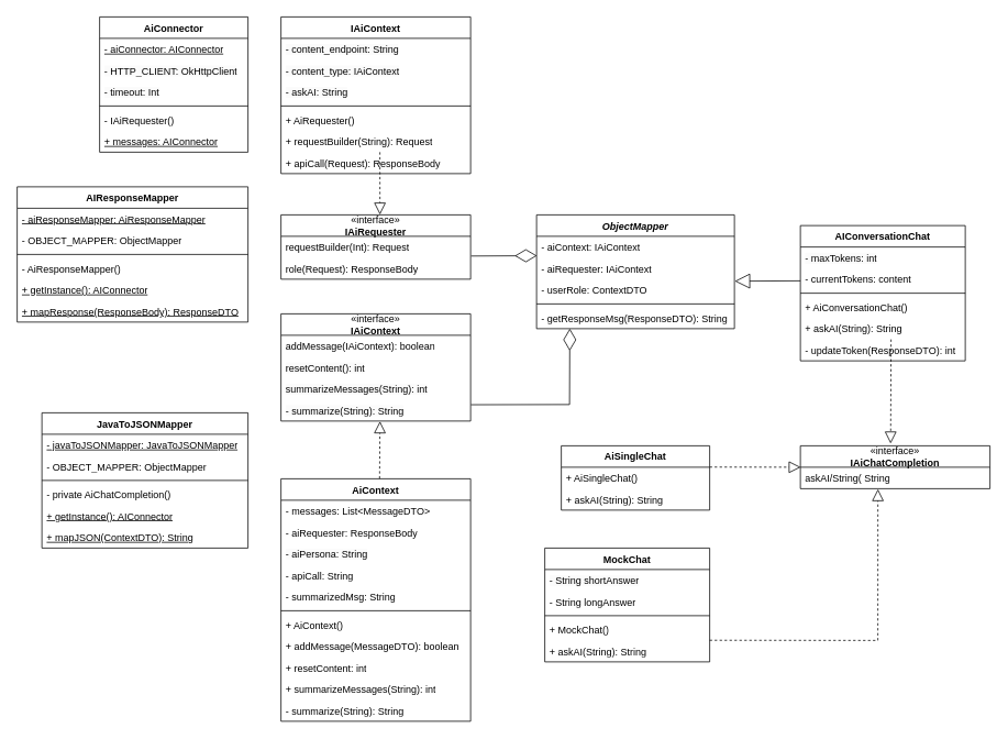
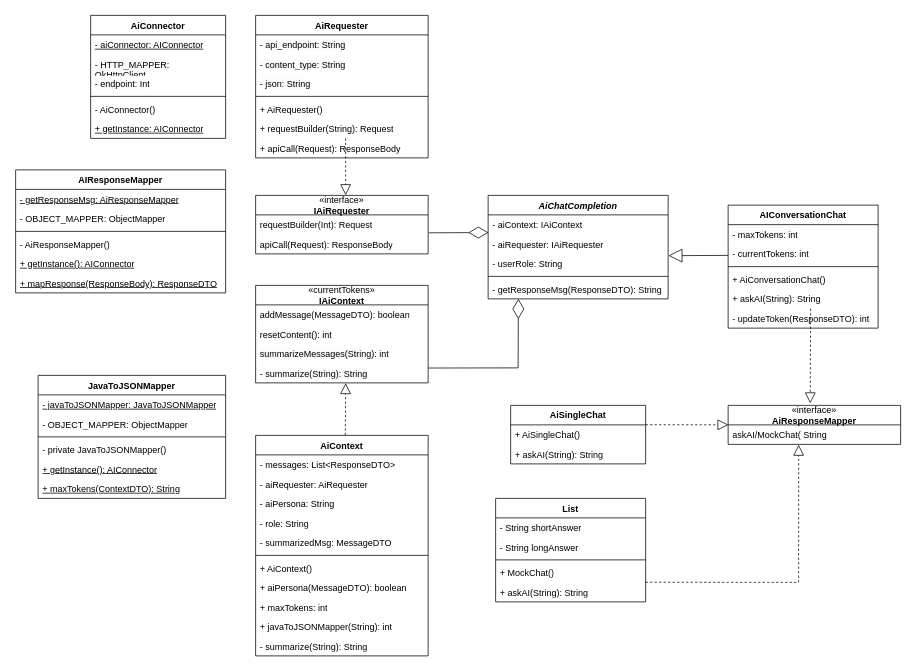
- <mxCell id="51" value="IAiContext" style="swimlane;fontStyle=1;align=center;verticalAlign=top;childLayout=stackLayout;horizontal=1;startSize=26;horizontalStack=0;resizeParent=1;resizeParentMax=0;resizeLast=0;collapsible=1;marginBottom=0;whiteSpace=wrap;html=1;" parent="1" vertex="1"><mxGeometry x="340" y="20" width="230" height="190" as="geometry" /></mxCell>
+ <mxCell id="51" value="AiRequester" style="swimlane;fontStyle=1;align=center;verticalAlign=top;childLayout=stackLayout;horizontal=1;startSize=26;horizontalStack=0;resizeParent=1;resizeParentMax=0;resizeLast=0;collapsible=1;marginBottom=0;whiteSpace=wrap;html=1;" parent="1" vertex="1"><mxGeometry x="340" y="20" width="230" height="190" as="geometry" /></mxCell>
- <mxCell id="52" value="&lt;span style=&quot;color: rgb(0, 0, 0); font-family: Helvetica; font-size: 12px; font-style: normal; font-variant-ligatures: normal; font-variant-caps: normal; font-weight: 400; letter-spacing: normal; orphans: 2; text-align: left; text-indent: 0px; text-transform: none; widows: 2; word-spacing: 0px; -webkit-text-stroke-width: 0px; white-space: normal; background-color: rgb(251, 251, 251); text-decoration-thickness: initial; text-decoration-style: initial; text-decoration-color: initial; display: inline !important; float: none;&quot;&gt;- content_endpoint: String&lt;/span&gt;" style="text;strokeColor=none;fillColor=none;align=left;verticalAlign=top;spacingLeft=4;spacingRight=4;overflow=hidden;rotatable=0;points=[[0,0.5],[1,0.5]];portConstraint=eastwest;whiteSpace=wrap;html=1;" parent="51" vertex="1"><mxGeometry y="26" width="230" height="26" as="geometry" /></mxCell>
+ <mxCell id="52" value="&lt;span style=&quot;color: rgb(0, 0, 0); font-family: Helvetica; font-size: 12px; font-style: normal; font-variant-ligatures: normal; font-variant-caps: normal; font-weight: 400; letter-spacing: normal; orphans: 2; text-align: left; text-indent: 0px; text-transform: none; widows: 2; word-spacing: 0px; -webkit-text-stroke-width: 0px; white-space: normal; background-color: rgb(251, 251, 251); text-decoration-thickness: initial; text-decoration-style: initial; text-decoration-color: initial; display: inline !important; float: none;&quot;&gt;- api_endpoint: String&lt;/span&gt;" style="text;strokeColor=none;fillColor=none;align=left;verticalAlign=top;spacingLeft=4;spacingRight=4;overflow=hidden;rotatable=0;points=[[0,0.5],[1,0.5]];portConstraint=eastwest;whiteSpace=wrap;html=1;" parent="51" vertex="1"><mxGeometry y="26" width="230" height="26" as="geometry" /></mxCell>
- <mxCell id="4" value="&lt;meta charset=&quot;utf-8&quot;&gt;&lt;span style=&quot;color: rgb(0, 0, 0); font-family: Helvetica; font-size: 12px; font-style: normal; font-variant-ligatures: normal; font-variant-caps: normal; font-weight: 400; letter-spacing: normal; orphans: 2; text-align: left; text-indent: 0px; text-transform: none; widows: 2; word-spacing: 0px; -webkit-text-stroke-width: 0px; white-space: normal; background-color: rgb(251, 251, 251); text-decoration-thickness: initial; text-decoration-style: initial; text-decoration-color: initial; display: inline !important; float: none;&quot;&gt;- HTTP_CLIENT: OkHttpClient&lt;/span&gt;" style="text;strokeColor=none;fillColor=none;align=left;verticalAlign=top;spacingLeft=4;spacingRight=4;overflow=hidden;rotatable=0;points=[[0,0.5],[1,0.5]];portConstraint=eastwest;whiteSpace=wrap;html=1;" parent="2" vertex="1"><mxGeometry y="52" width="180" height="26" as="geometry" /></mxCell>
+ <mxCell id="4" value="&lt;meta charset=&quot;utf-8&quot;&gt;&lt;span style=&quot;color: rgb(0, 0, 0); font-family: Helvetica; font-size: 12px; font-style: normal; font-variant-ligatures: normal; font-variant-caps: normal; font-weight: 400; letter-spacing: normal; orphans: 2; text-align: left; text-indent: 0px; text-transform: none; widows: 2; word-spacing: 0px; -webkit-text-stroke-width: 0px; white-space: normal; background-color: rgb(251, 251, 251); text-decoration-thickness: initial; text-decoration-style: initial; text-decoration-color: initial; display: inline !important; float: none;&quot;&gt;- HTTP_MAPPER: OkHttpClient&lt;/span&gt;" style="text;strokeColor=none;fillColor=none;align=left;verticalAlign=top;spacingLeft=4;spacingRight=4;overflow=hidden;rotatable=0;points=[[0,0.5],[1,0.5]];portConstraint=eastwest;whiteSpace=wrap;html=1;" parent="2" vertex="1"><mxGeometry y="52" width="180" height="26" as="geometry" /></mxCell>
- <mxCell id="53" value="&lt;span style=&quot;color: rgb(0, 0, 0); font-family: Helvetica; font-size: 12px; font-style: normal; font-variant-ligatures: normal; font-variant-caps: normal; font-weight: 400; letter-spacing: normal; orphans: 2; text-align: left; text-indent: 0px; text-transform: none; widows: 2; word-spacing: 0px; -webkit-text-stroke-width: 0px; white-space: normal; background-color: rgb(251, 251, 251); text-decoration-thickness: initial; text-decoration-style: initial; text-decoration-color: initial; display: inline !important; float: none;&quot;&gt;- content_type: IAiContext&lt;/span&gt;" style="text;strokeColor=none;fillColor=none;align=left;verticalAlign=top;spacingLeft=4;spacingRight=4;overflow=hidden;rotatable=0;points=[[0,0.5],[1,0.5]];portConstraint=eastwest;whiteSpace=wrap;html=1;" parent="51" vertex="1"><mxGeometry y="52" width="230" height="26" as="geometry" /></mxCell>
+ <mxCell id="53" value="&lt;span style=&quot;color: rgb(0, 0, 0); font-family: Helvetica; font-size: 12px; font-style: normal; font-variant-ligatures: normal; font-variant-caps: normal; font-weight: 400; letter-spacing: normal; orphans: 2; text-align: left; text-indent: 0px; text-transform: none; widows: 2; word-spacing: 0px; -webkit-text-stroke-width: 0px; white-space: normal; background-color: rgb(251, 251, 251); text-decoration-thickness: initial; text-decoration-style: initial; text-decoration-color: initial; display: inline !important; float: none;&quot;&gt;- content_type: String&lt;/span&gt;" style="text;strokeColor=none;fillColor=none;align=left;verticalAlign=top;spacingLeft=4;spacingRight=4;overflow=hidden;rotatable=0;points=[[0,0.5],[1,0.5]];portConstraint=eastwest;whiteSpace=wrap;html=1;" parent="51" vertex="1"><mxGeometry y="52" width="230" height="26" as="geometry" /></mxCell>
- <mxCell id="5" value="&lt;meta charset=&quot;utf-8&quot;&gt;&lt;span style=&quot;color: rgb(0, 0, 0); font-family: Helvetica; font-size: 12px; font-style: normal; font-variant-ligatures: normal; font-variant-caps: normal; font-weight: 400; letter-spacing: normal; orphans: 2; text-align: left; text-indent: 0px; text-transform: none; widows: 2; word-spacing: 0px; -webkit-text-stroke-width: 0px; white-space: normal; background-color: rgb(251, 251, 251); text-decoration-thickness: initial; text-decoration-style: initial; text-decoration-color: initial; display: inline !important; float: none;&quot;&gt;- timeout: Int&lt;/span&gt;" style="text;strokeColor=none;fillColor=none;align=left;verticalAlign=top;spacingLeft=4;spacingRight=4;overflow=hidden;rotatable=0;points=[[0,0.5],[1,0.5]];portConstraint=eastwest;whiteSpace=wrap;html=1;" parent="2" vertex="1"><mxGeometry y="78" width="180" height="26" as="geometry" /></mxCell>
+ <mxCell id="5" value="&lt;meta charset=&quot;utf-8&quot;&gt;&lt;span style=&quot;color: rgb(0, 0, 0); font-family: Helvetica; font-size: 12px; font-style: normal; font-variant-ligatures: normal; font-variant-caps: normal; font-weight: 400; letter-spacing: normal; orphans: 2; text-align: left; text-indent: 0px; text-transform: none; widows: 2; word-spacing: 0px; -webkit-text-stroke-width: 0px; white-space: normal; background-color: rgb(251, 251, 251); text-decoration-thickness: initial; text-decoration-style: initial; text-decoration-color: initial; display: inline !important; float: none;&quot;&gt;- endpoint: Int&lt;/span&gt;" style="text;strokeColor=none;fillColor=none;align=left;verticalAlign=top;spacingLeft=4;spacingRight=4;overflow=hidden;rotatable=0;points=[[0,0.5],[1,0.5]];portConstraint=eastwest;whiteSpace=wrap;html=1;" parent="2" vertex="1"><mxGeometry y="78" width="180" height="26" as="geometry" /></mxCell>
- <mxCell id="54" value="&lt;meta charset=&quot;utf-8&quot;&gt;&lt;span style=&quot;color: rgb(0, 0, 0); font-family: Helvetica; font-size: 12px; font-style: normal; font-variant-ligatures: normal; font-variant-caps: normal; font-weight: 400; letter-spacing: normal; orphans: 2; text-align: left; text-indent: 0px; text-transform: none; widows: 2; word-spacing: 0px; -webkit-text-stroke-width: 0px; white-space: normal; background-color: rgb(251, 251, 251); text-decoration-thickness: initial; text-decoration-style: initial; text-decoration-color: initial; display: inline !important; float: none;&quot;&gt;- askAI: String&lt;/span&gt;" style="text;strokeColor=none;fillColor=none;align=left;verticalAlign=top;spacingLeft=4;spacingRight=4;overflow=hidden;rotatable=0;points=[[0,0.5],[1,0.5]];portConstraint=eastwest;whiteSpace=wrap;html=1;" parent="51" vertex="1"><mxGeometry y="78" width="230" height="26" as="geometry" /></mxCell>
+ <mxCell id="54" value="&lt;meta charset=&quot;utf-8&quot;&gt;&lt;span style=&quot;color: rgb(0, 0, 0); font-family: Helvetica; font-size: 12px; font-style: normal; font-variant-ligatures: normal; font-variant-caps: normal; font-weight: 400; letter-spacing: normal; orphans: 2; text-align: left; text-indent: 0px; text-transform: none; widows: 2; word-spacing: 0px; -webkit-text-stroke-width: 0px; white-space: normal; background-color: rgb(251, 251, 251); text-decoration-thickness: initial; text-decoration-style: initial; text-decoration-color: initial; display: inline !important; float: none;&quot;&gt;- json: String&lt;/span&gt;" style="text;strokeColor=none;fillColor=none;align=left;verticalAlign=top;spacingLeft=4;spacingRight=4;overflow=hidden;rotatable=0;points=[[0,0.5],[1,0.5]];portConstraint=eastwest;whiteSpace=wrap;html=1;" parent="51" vertex="1"><mxGeometry y="78" width="230" height="26" as="geometry" /></mxCell>
- <mxCell id="7" value="- IAiRequester()" style="text;strokeColor=none;fillColor=none;align=left;verticalAlign=top;spacingLeft=4;spacingRight=4;overflow=hidden;rotatable=0;points=[[0,0.5],[1,0.5]];portConstraint=eastwest;whiteSpace=wrap;html=1;" vertex="1" parent="2"><mxGeometry y="112" width="180" height="26" as="geometry" /></mxCell>
+ <mxCell id="7" value="- AiConnector()" style="text;strokeColor=none;fillColor=none;align=left;verticalAlign=top;spacingLeft=4;spacingRight=4;overflow=hidden;rotatable=0;points=[[0,0.5],[1,0.5]];portConstraint=eastwest;whiteSpace=wrap;html=1;" vertex="1" parent="2"><mxGeometry y="112" width="180" height="26" as="geometry" /></mxCell>
- <mxCell id="8" value="&lt;u&gt;+ messages: AIConnector&lt;/u&gt;" style="text;strokeColor=none;fillColor=none;align=left;verticalAlign=top;spacingLeft=4;spacingRight=4;overflow=hidden;rotatable=0;points=[[0,0.5],[1,0.5]];portConstraint=eastwest;whiteSpace=wrap;html=1;" parent="2" vertex="1"><mxGeometry y="138" width="180" height="26" as="geometry" /></mxCell>
+ <mxCell id="8" value="&lt;u&gt;+ getInstance: AIConnector&lt;/u&gt;" style="text;strokeColor=none;fillColor=none;align=left;verticalAlign=top;spacingLeft=4;spacingRight=4;overflow=hidden;rotatable=0;points=[[0,0.5],[1,0.5]];portConstraint=eastwest;whiteSpace=wrap;html=1;" parent="2" vertex="1"><mxGeometry y="138" width="180" height="26" as="geometry" /></mxCell>
- <mxCell id="10" value="&lt;u&gt;- aiResponseMapper: AiResponseMapper&lt;/u&gt;" style="text;strokeColor=none;fillColor=none;align=left;verticalAlign=top;spacingLeft=4;spacingRight=4;overflow=hidden;rotatable=0;points=[[0,0.5],[1,0.5]];portConstraint=eastwest;whiteSpace=wrap;html=1;" vertex="1" parent="9"><mxGeometry y="26" width="280" height="26" as="geometry" /></mxCell>
+ <mxCell id="10" value="&lt;u&gt;- getResponseMsg: AiResponseMapper&lt;/u&gt;" style="text;strokeColor=none;fillColor=none;align=left;verticalAlign=top;spacingLeft=4;spacingRight=4;overflow=hidden;rotatable=0;points=[[0,0.5],[1,0.5]];portConstraint=eastwest;whiteSpace=wrap;html=1;" vertex="1" parent="9"><mxGeometry y="26" width="280" height="26" as="geometry" /></mxCell>
- <mxCell id="35" value="&lt;i&gt;ObjectMapper&lt;/i&gt;" style="swimlane;fontStyle=1;align=center;verticalAlign=top;childLayout=stackLayout;horizontal=1;startSize=26;horizontalStack=0;resizeParent=1;resizeParentMax=0;resizeLast=0;collapsible=1;marginBottom=0;whiteSpace=wrap;html=1;" parent="1" vertex="1"><mxGeometry x="650" y="260" width="240" height="138" as="geometry" /></mxCell>
+ <mxCell id="35" value="&lt;i&gt;AiChatCompletion&lt;/i&gt;" style="swimlane;fontStyle=1;align=center;verticalAlign=top;childLayout=stackLayout;horizontal=1;startSize=26;horizontalStack=0;resizeParent=1;resizeParentMax=0;resizeLast=0;collapsible=1;marginBottom=0;whiteSpace=wrap;html=1;" parent="1" vertex="1"><mxGeometry x="650" y="260" width="240" height="138" as="geometry" /></mxCell>
- <mxCell id="64" value="role(Request): ResponseBody" style="text;strokeColor=none;fillColor=none;align=left;verticalAlign=top;spacingLeft=4;spacingRight=4;overflow=hidden;rotatable=0;points=[[0,0.5],[1,0.5]];portConstraint=eastwest;whiteSpace=wrap;html=1;" vertex="1" parent="62"><mxGeometry y="52" width="230" height="26" as="geometry" /></mxCell>
+ <mxCell id="64" value="apiCall(Request): ResponseBody" style="text;strokeColor=none;fillColor=none;align=left;verticalAlign=top;spacingLeft=4;spacingRight=4;overflow=hidden;rotatable=0;points=[[0,0.5],[1,0.5]];portConstraint=eastwest;whiteSpace=wrap;html=1;" vertex="1" parent="62"><mxGeometry y="52" width="230" height="26" as="geometry" /></mxCell>
- <mxCell id="37" value="- aiRequester: IAiContext" style="text;strokeColor=none;fillColor=none;align=left;verticalAlign=top;spacingLeft=4;spacingRight=4;overflow=hidden;rotatable=0;points=[[0,0.5],[1,0.5]];portConstraint=eastwest;whiteSpace=wrap;html=1;" parent="35" vertex="1"><mxGeometry y="52" width="240" height="26" as="geometry" /></mxCell>
+ <mxCell id="37" value="- aiRequester: IAiRequester" style="text;strokeColor=none;fillColor=none;align=left;verticalAlign=top;spacingLeft=4;spacingRight=4;overflow=hidden;rotatable=0;points=[[0,0.5],[1,0.5]];portConstraint=eastwest;whiteSpace=wrap;html=1;" parent="35" vertex="1"><mxGeometry y="52" width="240" height="26" as="geometry" /></mxCell>
- <mxCell id="46" value="- currentTokens: content" style="text;strokeColor=none;fillColor=none;align=left;verticalAlign=top;spacingLeft=4;spacingRight=4;overflow=hidden;rotatable=0;points=[[0,0.5],[1,0.5]];portConstraint=eastwest;whiteSpace=wrap;html=1;" parent="44" vertex="1"><mxGeometry y="52" width="200" height="26" as="geometry" /></mxCell>
+ <mxCell id="46" value="- currentTokens: int" style="text;strokeColor=none;fillColor=none;align=left;verticalAlign=top;spacingLeft=4;spacingRight=4;overflow=hidden;rotatable=0;points=[[0,0.5],[1,0.5]];portConstraint=eastwest;whiteSpace=wrap;html=1;" parent="44" vertex="1"><mxGeometry y="52" width="200" height="26" as="geometry" /></mxCell>
- <mxCell id="38" value="- userRole: ContextDTO" style="text;strokeColor=none;fillColor=none;align=left;verticalAlign=top;spacingLeft=4;spacingRight=4;overflow=hidden;rotatable=0;points=[[0,0.5],[1,0.5]];portConstraint=eastwest;whiteSpace=wrap;html=1;" vertex="1" parent="35"><mxGeometry y="78" width="240" height="26" as="geometry" /></mxCell>
+ <mxCell id="38" value="- userRole: String" style="text;strokeColor=none;fillColor=none;align=left;verticalAlign=top;spacingLeft=4;spacingRight=4;overflow=hidden;rotatable=0;points=[[0,0.5],[1,0.5]];portConstraint=eastwest;whiteSpace=wrap;html=1;" vertex="1" parent="35"><mxGeometry y="78" width="240" height="26" as="geometry" /></mxCell>
- <mxCell id="65" value="«interface»&lt;br&gt;&lt;b&gt;IAiContext&lt;/b&gt;" style="swimlane;fontStyle=0;childLayout=stackLayout;horizontal=1;startSize=26;fillColor=none;horizontalStack=0;resizeParent=1;resizeParentMax=0;resizeLast=0;collapsible=1;marginBottom=0;whiteSpace=wrap;html=1;" vertex="1" parent="1"><mxGeometry x="340" y="380" width="230" height="130" as="geometry" /></mxCell>
+ <mxCell id="65" value="«currentTokens»&lt;br&gt;&lt;b&gt;IAiContext&lt;/b&gt;" style="swimlane;fontStyle=0;childLayout=stackLayout;horizontal=1;startSize=26;fillColor=none;horizontalStack=0;resizeParent=1;resizeParentMax=0;resizeLast=0;collapsible=1;marginBottom=0;whiteSpace=wrap;html=1;" vertex="1" parent="1"><mxGeometry x="340" y="380" width="230" height="130" as="geometry" /></mxCell>
- <mxCell id="66" value="addMessage(IAiContext): boolean" style="text;strokeColor=none;fillColor=none;align=left;verticalAlign=top;spacingLeft=4;spacingRight=4;overflow=hidden;rotatable=0;points=[[0,0.5],[1,0.5]];portConstraint=eastwest;whiteSpace=wrap;html=1;" vertex="1" parent="65"><mxGeometry y="26" width="230" height="26" as="geometry" /></mxCell>
+ <mxCell id="66" value="addMessage(MessageDTO): boolean" style="text;strokeColor=none;fillColor=none;align=left;verticalAlign=top;spacingLeft=4;spacingRight=4;overflow=hidden;rotatable=0;points=[[0,0.5],[1,0.5]];portConstraint=eastwest;whiteSpace=wrap;html=1;" vertex="1" parent="65"><mxGeometry y="26" width="230" height="26" as="geometry" /></mxCell>
- <mxCell id="72" value="«interface»&lt;br&gt;&lt;b&gt;IAiChatCompletion&lt;/b&gt;" style="swimlane;fontStyle=0;childLayout=stackLayout;horizontal=1;startSize=26;fillColor=none;horizontalStack=0;resizeParent=1;resizeParentMax=0;resizeLast=0;collapsible=1;marginBottom=0;whiteSpace=wrap;html=1;" vertex="1" parent="1"><mxGeometry x="970" y="540" width="230" height="52" as="geometry" /></mxCell>
+ <mxCell id="72" value="«interface»&lt;br&gt;&lt;b&gt;AiResponseMapper&lt;/b&gt;" style="swimlane;fontStyle=0;childLayout=stackLayout;horizontal=1;startSize=26;fillColor=none;horizontalStack=0;resizeParent=1;resizeParentMax=0;resizeLast=0;collapsible=1;marginBottom=0;whiteSpace=wrap;html=1;" vertex="1" parent="1"><mxGeometry x="970" y="540" width="230" height="52" as="geometry" /></mxCell>
- <mxCell id="73" value="askAI/String( String" style="text;strokeColor=none;fillColor=none;align=left;verticalAlign=top;spacingLeft=4;spacingRight=4;overflow=hidden;rotatable=0;points=[[0,0.5],[1,0.5]];portConstraint=eastwest;whiteSpace=wrap;html=1;" vertex="1" parent="72"><mxGeometry y="26" width="230" height="26" as="geometry" /></mxCell>
+ <mxCell id="73" value="askAI/MockChat( String" style="text;strokeColor=none;fillColor=none;align=left;verticalAlign=top;spacingLeft=4;spacingRight=4;overflow=hidden;rotatable=0;points=[[0,0.5],[1,0.5]];portConstraint=eastwest;whiteSpace=wrap;html=1;" vertex="1" parent="72"><mxGeometry y="26" width="230" height="26" as="geometry" /></mxCell>
- <mxCell id="32" value="- private AiChatCompletion()" style="text;strokeColor=none;fillColor=none;align=left;verticalAlign=top;spacingLeft=4;spacingRight=4;overflow=hidden;rotatable=0;points=[[0,0.5],[1,0.5]];portConstraint=eastwest;whiteSpace=wrap;html=1;" vertex="1" parent="28"><mxGeometry y="86" width="250" height="26" as="geometry" /></mxCell>
+ <mxCell id="32" value="- private JavaToJSONMapper()" style="text;strokeColor=none;fillColor=none;align=left;verticalAlign=top;spacingLeft=4;spacingRight=4;overflow=hidden;rotatable=0;points=[[0,0.5],[1,0.5]];portConstraint=eastwest;whiteSpace=wrap;html=1;" vertex="1" parent="28"><mxGeometry y="86" width="250" height="26" as="geometry" /></mxCell>
- <mxCell id="17" value="- messages: List&amp;lt;MessageDTO&amp;gt;" style="text;strokeColor=none;fillColor=none;align=left;verticalAlign=top;spacingLeft=4;spacingRight=4;overflow=hidden;rotatable=0;points=[[0,0.5],[1,0.5]];portConstraint=eastwest;whiteSpace=wrap;html=1;" parent="16" vertex="1"><mxGeometry y="26" width="230" height="26" as="geometry" /></mxCell>
+ <mxCell id="17" value="- messages: List&amp;lt;ResponseDTO&amp;gt;" style="text;strokeColor=none;fillColor=none;align=left;verticalAlign=top;spacingLeft=4;spacingRight=4;overflow=hidden;rotatable=0;points=[[0,0.5],[1,0.5]];portConstraint=eastwest;whiteSpace=wrap;html=1;" parent="16" vertex="1"><mxGeometry y="26" width="230" height="26" as="geometry" /></mxCell>
- <mxCell id="18" value="- aiRequester: ResponseBody&lt;div&gt;&lt;br&gt;&lt;/div&gt;" style="text;strokeColor=none;fillColor=none;align=left;verticalAlign=top;spacingLeft=4;spacingRight=4;overflow=hidden;rotatable=0;points=[[0,0.5],[1,0.5]];portConstraint=eastwest;whiteSpace=wrap;html=1;" vertex="1" parent="16"><mxGeometry y="52" width="230" height="26" as="geometry" /></mxCell>
+ <mxCell id="18" value="- aiRequester: AiRequester&lt;div&gt;&lt;br&gt;&lt;/div&gt;" style="text;strokeColor=none;fillColor=none;align=left;verticalAlign=top;spacingLeft=4;spacingRight=4;overflow=hidden;rotatable=0;points=[[0,0.5],[1,0.5]];portConstraint=eastwest;whiteSpace=wrap;html=1;" vertex="1" parent="16"><mxGeometry y="52" width="230" height="26" as="geometry" /></mxCell>
- <mxCell id="34" value="&lt;u&gt;+ mapJSON(ContextDTO): String&lt;/u&gt;" style="text;strokeColor=none;fillColor=none;align=left;verticalAlign=top;spacingLeft=4;spacingRight=4;overflow=hidden;rotatable=0;points=[[0,0.5],[1,0.5]];portConstraint=eastwest;whiteSpace=wrap;html=1;" parent="28" vertex="1"><mxGeometry y="138" width="250" height="26" as="geometry" /></mxCell>
+ <mxCell id="34" value="&lt;u&gt;+ maxTokens(ContextDTO): String&lt;/u&gt;" style="text;strokeColor=none;fillColor=none;align=left;verticalAlign=top;spacingLeft=4;spacingRight=4;overflow=hidden;rotatable=0;points=[[0,0.5],[1,0.5]];portConstraint=eastwest;whiteSpace=wrap;html=1;" parent="28" vertex="1"><mxGeometry y="138" width="250" height="26" as="geometry" /></mxCell>
- <mxCell id="77" value="&lt;b&gt;MockChat&lt;/b&gt;" style="swimlane;fontStyle=0;align=center;verticalAlign=top;childLayout=stackLayout;horizontal=1;startSize=26;horizontalStack=0;resizeParent=1;resizeParentMax=0;resizeLast=0;collapsible=1;marginBottom=0;whiteSpace=wrap;html=1;" vertex="1" parent="1"><mxGeometry x="660" y="664" width="200" height="138" as="geometry" /></mxCell>
+ <mxCell id="77" value="&lt;b&gt;List&lt;/b&gt;" style="swimlane;fontStyle=0;align=center;verticalAlign=top;childLayout=stackLayout;horizontal=1;startSize=26;horizontalStack=0;resizeParent=1;resizeParentMax=0;resizeLast=0;collapsible=1;marginBottom=0;whiteSpace=wrap;html=1;" vertex="1" parent="1"><mxGeometry x="660" y="664" width="200" height="138" as="geometry" /></mxCell>
- <mxCell id="20" value="- apiCall: String" style="text;strokeColor=none;fillColor=none;align=left;verticalAlign=top;spacingLeft=4;spacingRight=4;overflow=hidden;rotatable=0;points=[[0,0.5],[1,0.5]];portConstraint=eastwest;whiteSpace=wrap;html=1;" parent="16" vertex="1"><mxGeometry y="104" width="230" height="26" as="geometry" /></mxCell>
+ <mxCell id="20" value="- role: String" style="text;strokeColor=none;fillColor=none;align=left;verticalAlign=top;spacingLeft=4;spacingRight=4;overflow=hidden;rotatable=0;points=[[0,0.5],[1,0.5]];portConstraint=eastwest;whiteSpace=wrap;html=1;" parent="16" vertex="1"><mxGeometry y="104" width="230" height="26" as="geometry" /></mxCell>
- <mxCell id="21" value="- summarizedMsg: String" style="text;strokeColor=none;fillColor=none;align=left;verticalAlign=top;spacingLeft=4;spacingRight=4;overflow=hidden;rotatable=0;points=[[0,0.5],[1,0.5]];portConstraint=eastwest;whiteSpace=wrap;html=1;" vertex="1" parent="16"><mxGeometry y="130" width="230" height="26" as="geometry" /></mxCell>
+ <mxCell id="21" value="- summarizedMsg: MessageDTO" style="text;strokeColor=none;fillColor=none;align=left;verticalAlign=top;spacingLeft=4;spacingRight=4;overflow=hidden;rotatable=0;points=[[0,0.5],[1,0.5]];portConstraint=eastwest;whiteSpace=wrap;html=1;" vertex="1" parent="16"><mxGeometry y="130" width="230" height="26" as="geometry" /></mxCell>
- <mxCell id="24" value="+ addMessage(MessageDTO): boolean" style="text;strokeColor=none;fillColor=none;align=left;verticalAlign=top;spacingLeft=4;spacingRight=4;overflow=hidden;rotatable=0;points=[[0,0.5],[1,0.5]];portConstraint=eastwest;whiteSpace=wrap;html=1;" parent="16" vertex="1"><mxGeometry y="190" width="230" height="26" as="geometry" /></mxCell>
+ <mxCell id="24" value="+ aiPersona(MessageDTO): boolean" style="text;strokeColor=none;fillColor=none;align=left;verticalAlign=top;spacingLeft=4;spacingRight=4;overflow=hidden;rotatable=0;points=[[0,0.5],[1,0.5]];portConstraint=eastwest;whiteSpace=wrap;html=1;" parent="16" vertex="1"><mxGeometry y="190" width="230" height="26" as="geometry" /></mxCell>
- <mxCell id="25" value="+ resetContent: int" style="text;strokeColor=none;fillColor=none;align=left;verticalAlign=top;spacingLeft=4;spacingRight=4;overflow=hidden;rotatable=0;points=[[0,0.5],[1,0.5]];portConstraint=eastwest;whiteSpace=wrap;html=1;" parent="16" vertex="1"><mxGeometry y="216" width="230" height="26" as="geometry" /></mxCell>
+ <mxCell id="25" value="+ maxTokens: int" style="text;strokeColor=none;fillColor=none;align=left;verticalAlign=top;spacingLeft=4;spacingRight=4;overflow=hidden;rotatable=0;points=[[0,0.5],[1,0.5]];portConstraint=eastwest;whiteSpace=wrap;html=1;" parent="16" vertex="1"><mxGeometry y="216" width="230" height="26" as="geometry" /></mxCell>
- <mxCell id="26" value="+ summarizeMessages(String): int" style="text;strokeColor=none;fillColor=none;align=left;verticalAlign=top;spacingLeft=4;spacingRight=4;overflow=hidden;rotatable=0;points=[[0,0.5],[1,0.5]];portConstraint=eastwest;whiteSpace=wrap;html=1;" parent="16" vertex="1"><mxGeometry y="242" width="230" height="26" as="geometry" /></mxCell>
+ <mxCell id="26" value="+ javaToJSONMapper(String): int" style="text;strokeColor=none;fillColor=none;align=left;verticalAlign=top;spacingLeft=4;spacingRight=4;overflow=hidden;rotatable=0;points=[[0,0.5],[1,0.5]];portConstraint=eastwest;whiteSpace=wrap;html=1;" parent="16" vertex="1"><mxGeometry y="242" width="230" height="26" as="geometry" /></mxCell>
